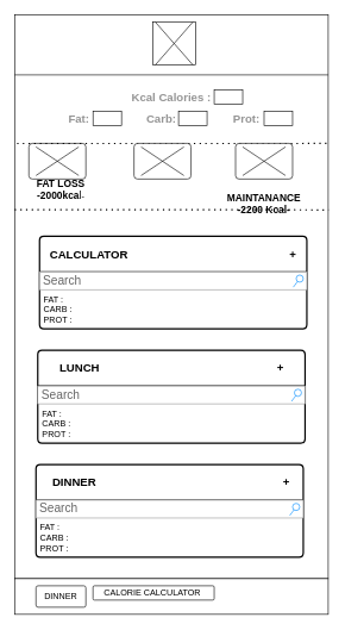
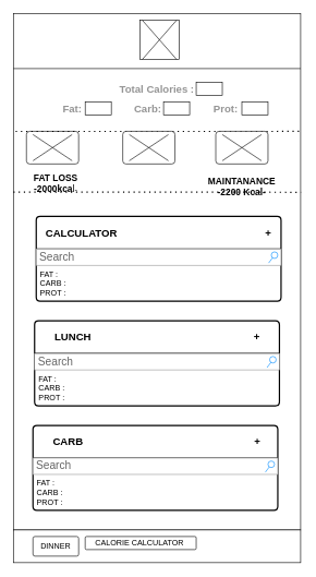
- <mxCell id="5" value="&lt;span style=&quot;font-size: 16px; text-align: left;&quot;&gt;&lt;b style=&quot;&quot;&gt;&lt;font style=&quot;color: light-dark(rgb(149, 149, 149), rgb(255, 255, 255));&quot;&gt;Kcal Calories :&lt;/font&gt;&lt;/b&gt;&lt;/span&gt;" style="text;html=1;align=center;verticalAlign=middle;whiteSpace=wrap;rounded=0;" vertex="1" parent="1"><mxGeometry x="40" y="120" width="400" height="30" as="geometry" /></mxCell>
+ <mxCell id="5" value="&lt;span style=&quot;font-size: 16px; text-align: left;&quot;&gt;&lt;b style=&quot;&quot;&gt;&lt;font style=&quot;color: light-dark(rgb(149, 149, 149), rgb(255, 255, 255));&quot;&gt;Total Calories :&lt;/font&gt;&lt;/b&gt;&lt;/span&gt;" style="text;html=1;align=center;verticalAlign=middle;whiteSpace=wrap;rounded=0;" vertex="1" parent="1"><mxGeometry x="40" y="120" width="400" height="30" as="geometry" /></mxCell>
- <mxCell id="28" value="&lt;b&gt;&lt;font style=&quot;font-size: 14px;&quot;&gt;FAT LOSS&lt;/font&gt;&lt;/b&gt;&lt;div&gt;&lt;font style=&quot;font-size: 14px;&quot;&gt;&lt;b style=&quot;&quot;&gt;-2000kca&lt;/b&gt;l&lt;/font&gt;-&lt;/div&gt;" style="text;html=1;align=center;verticalAlign=middle;whiteSpace=wrap;rounded=0;" vertex="1" parent="1"><mxGeometry x="50" y="250" width="70" height="30" as="geometry" /></mxCell>
+ <mxCell id="28" value="&lt;b&gt;&lt;font style=&quot;font-size: 14px;&quot;&gt;FAT LOSS&lt;/font&gt;&lt;/b&gt;&lt;div&gt;&lt;font style=&quot;font-size: 14px;&quot;&gt;&lt;b style=&quot;&quot;&gt;-2000kca&lt;/b&gt;l&lt;/font&gt;-&lt;/div&gt;" style="text;html=1;align=center;verticalAlign=middle;whiteSpace=wrap;rounded=0;" vertex="1" parent="1"><mxGeometry x="50" y="265" width="70" height="30" as="geometry" /></mxCell>
- <mxCell id="12" value="&lt;font style=&quot;font-size: 12px; text-align: left;&quot;&gt;&lt;font&gt;&lt;span style=&quot;font-size: 16px;&quot;&gt;&lt;b&gt;&amp;nbsp;&lt;/b&gt;&lt;/span&gt;&lt;/font&gt;&lt;b style=&quot;color: light-dark(rgb(0, 0, 0), rgb(204, 204, 204)); font-size: 16px;&quot;&gt;DINNER&amp;nbsp; &amp;nbsp; &amp;nbsp; &amp;nbsp; &amp;nbsp; &amp;nbsp; &amp;nbsp; &amp;nbsp; &amp;nbsp; &amp;nbsp; &amp;nbsp; &amp;nbsp; &amp;nbsp; &amp;nbsp; &amp;nbsp; &amp;nbsp; &amp;nbsp; &amp;nbsp; &amp;nbsp; &amp;nbsp; &amp;nbsp; &amp;nbsp; &amp;nbsp; &amp;nbsp; &amp;nbsp; &amp;nbsp; &amp;nbsp; &amp;nbsp; &amp;nbsp; &amp;nbsp;&lt;/b&gt;&lt;/font&gt;&lt;b style=&quot;text-align: left; color: light-dark(rgb(0, 0, 0), rgb(204, 204, 204)); font-size: 16px;&quot;&gt;+&lt;/b&gt;" style="swimlane;childLayout=stackLayout;horizontal=1;startSize=50;horizontalStack=0;rounded=1;fontSize=14;fontStyle=0;strokeWidth=2;resizeParent=0;resizeLast=1;shadow=0;dashed=0;align=center;arcSize=4;whiteSpace=wrap;html=1;" vertex="1" parent="1"><mxGeometry x="50" y="650" width="375" height="130" as="geometry" /></mxCell>
+ <mxCell id="12" value="&lt;font style=&quot;font-size: 12px; text-align: left;&quot;&gt;&lt;font&gt;&lt;span style=&quot;font-size: 16px;&quot;&gt;&lt;b&gt;&amp;nbsp;&lt;/b&gt;&lt;/span&gt;&lt;/font&gt;&lt;b style=&quot;color: light-dark(rgb(0, 0, 0), rgb(204, 204, 204)); font-size: 16px;&quot;&gt;CARB&amp;nbsp; &amp;nbsp; &amp;nbsp; &amp;nbsp; &amp;nbsp; &amp;nbsp; &amp;nbsp; &amp;nbsp; &amp;nbsp; &amp;nbsp; &amp;nbsp; &amp;nbsp; &amp;nbsp; &amp;nbsp; &amp;nbsp; &amp;nbsp; &amp;nbsp; &amp;nbsp; &amp;nbsp; &amp;nbsp; &amp;nbsp; &amp;nbsp; &amp;nbsp; &amp;nbsp; &amp;nbsp; &amp;nbsp; &amp;nbsp; &amp;nbsp; &amp;nbsp; &amp;nbsp;&lt;/b&gt;&lt;/font&gt;&lt;b style=&quot;text-align: left; color: light-dark(rgb(0, 0, 0), rgb(204, 204, 204)); font-size: 16px;&quot;&gt;+&lt;/b&gt;" style="swimlane;childLayout=stackLayout;horizontal=1;startSize=50;horizontalStack=0;rounded=1;fontSize=14;fontStyle=0;strokeWidth=2;resizeParent=0;resizeLast=1;shadow=0;dashed=0;align=center;arcSize=4;whiteSpace=wrap;html=1;" vertex="1" parent="1"><mxGeometry x="50" y="650" width="375" height="130" as="geometry" /></mxCell>
